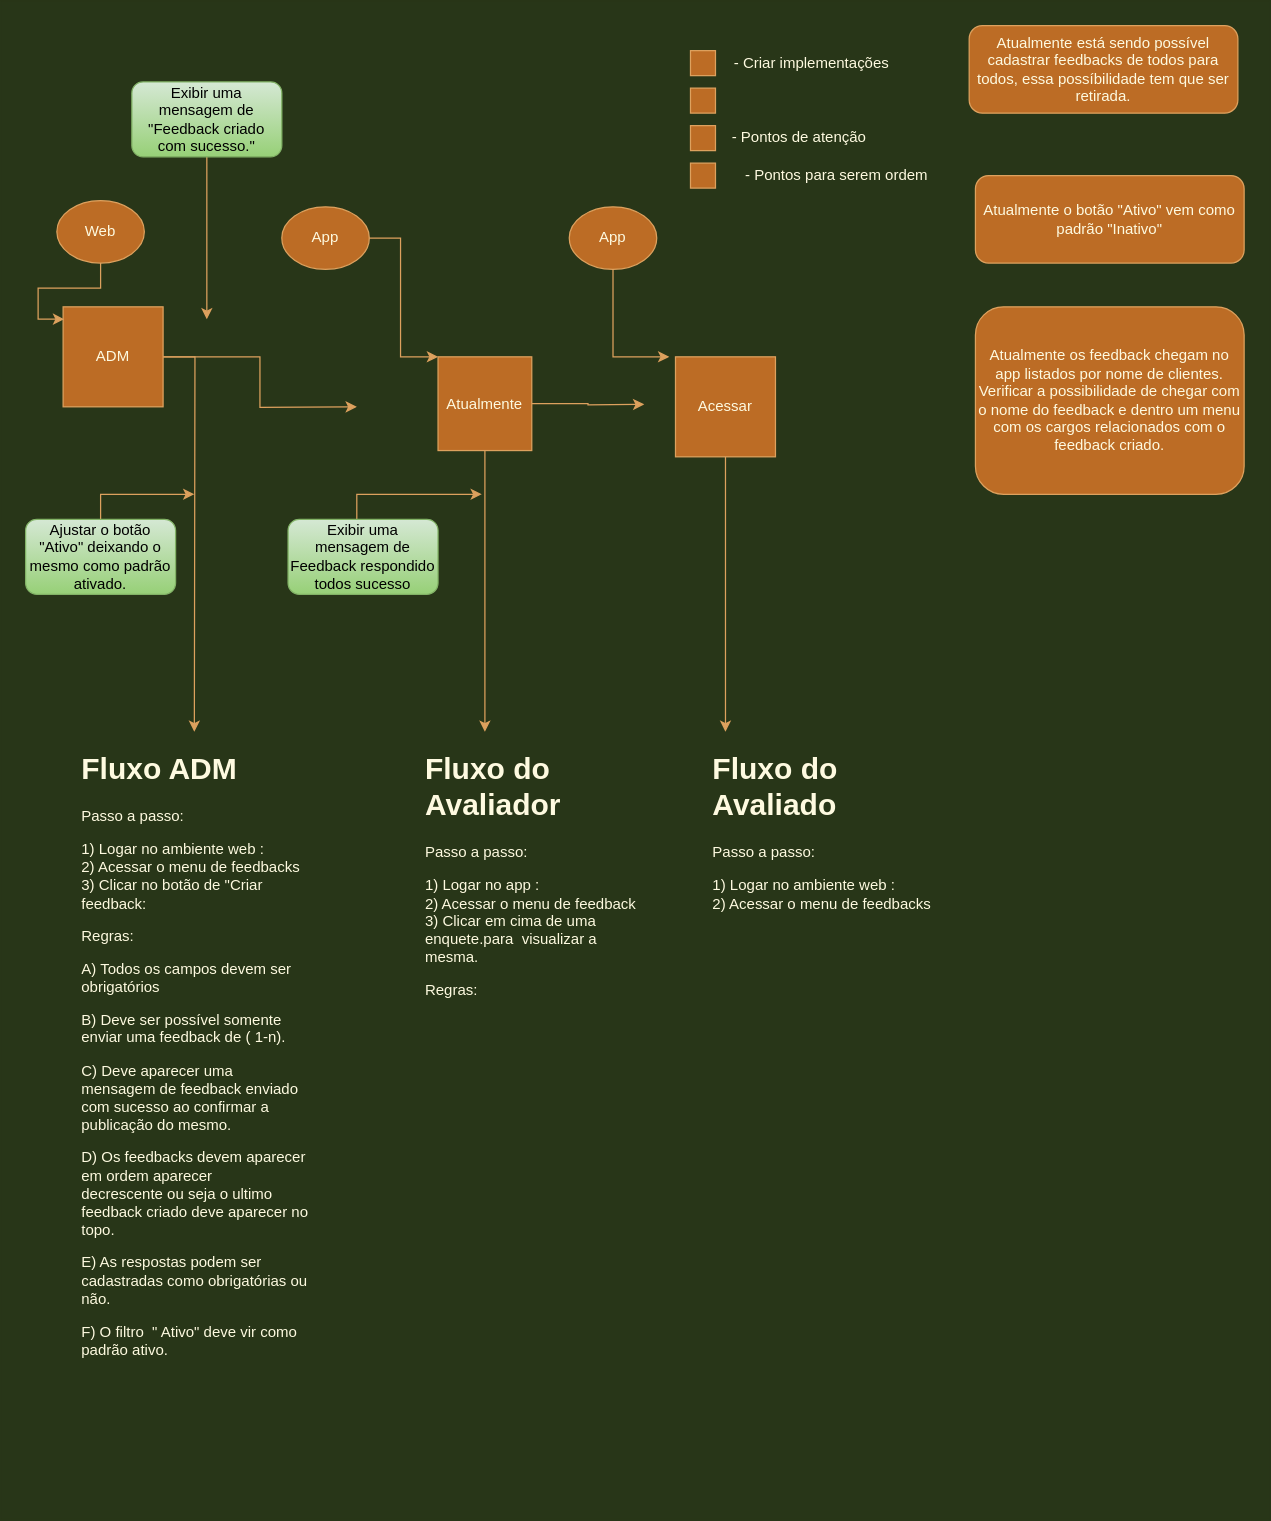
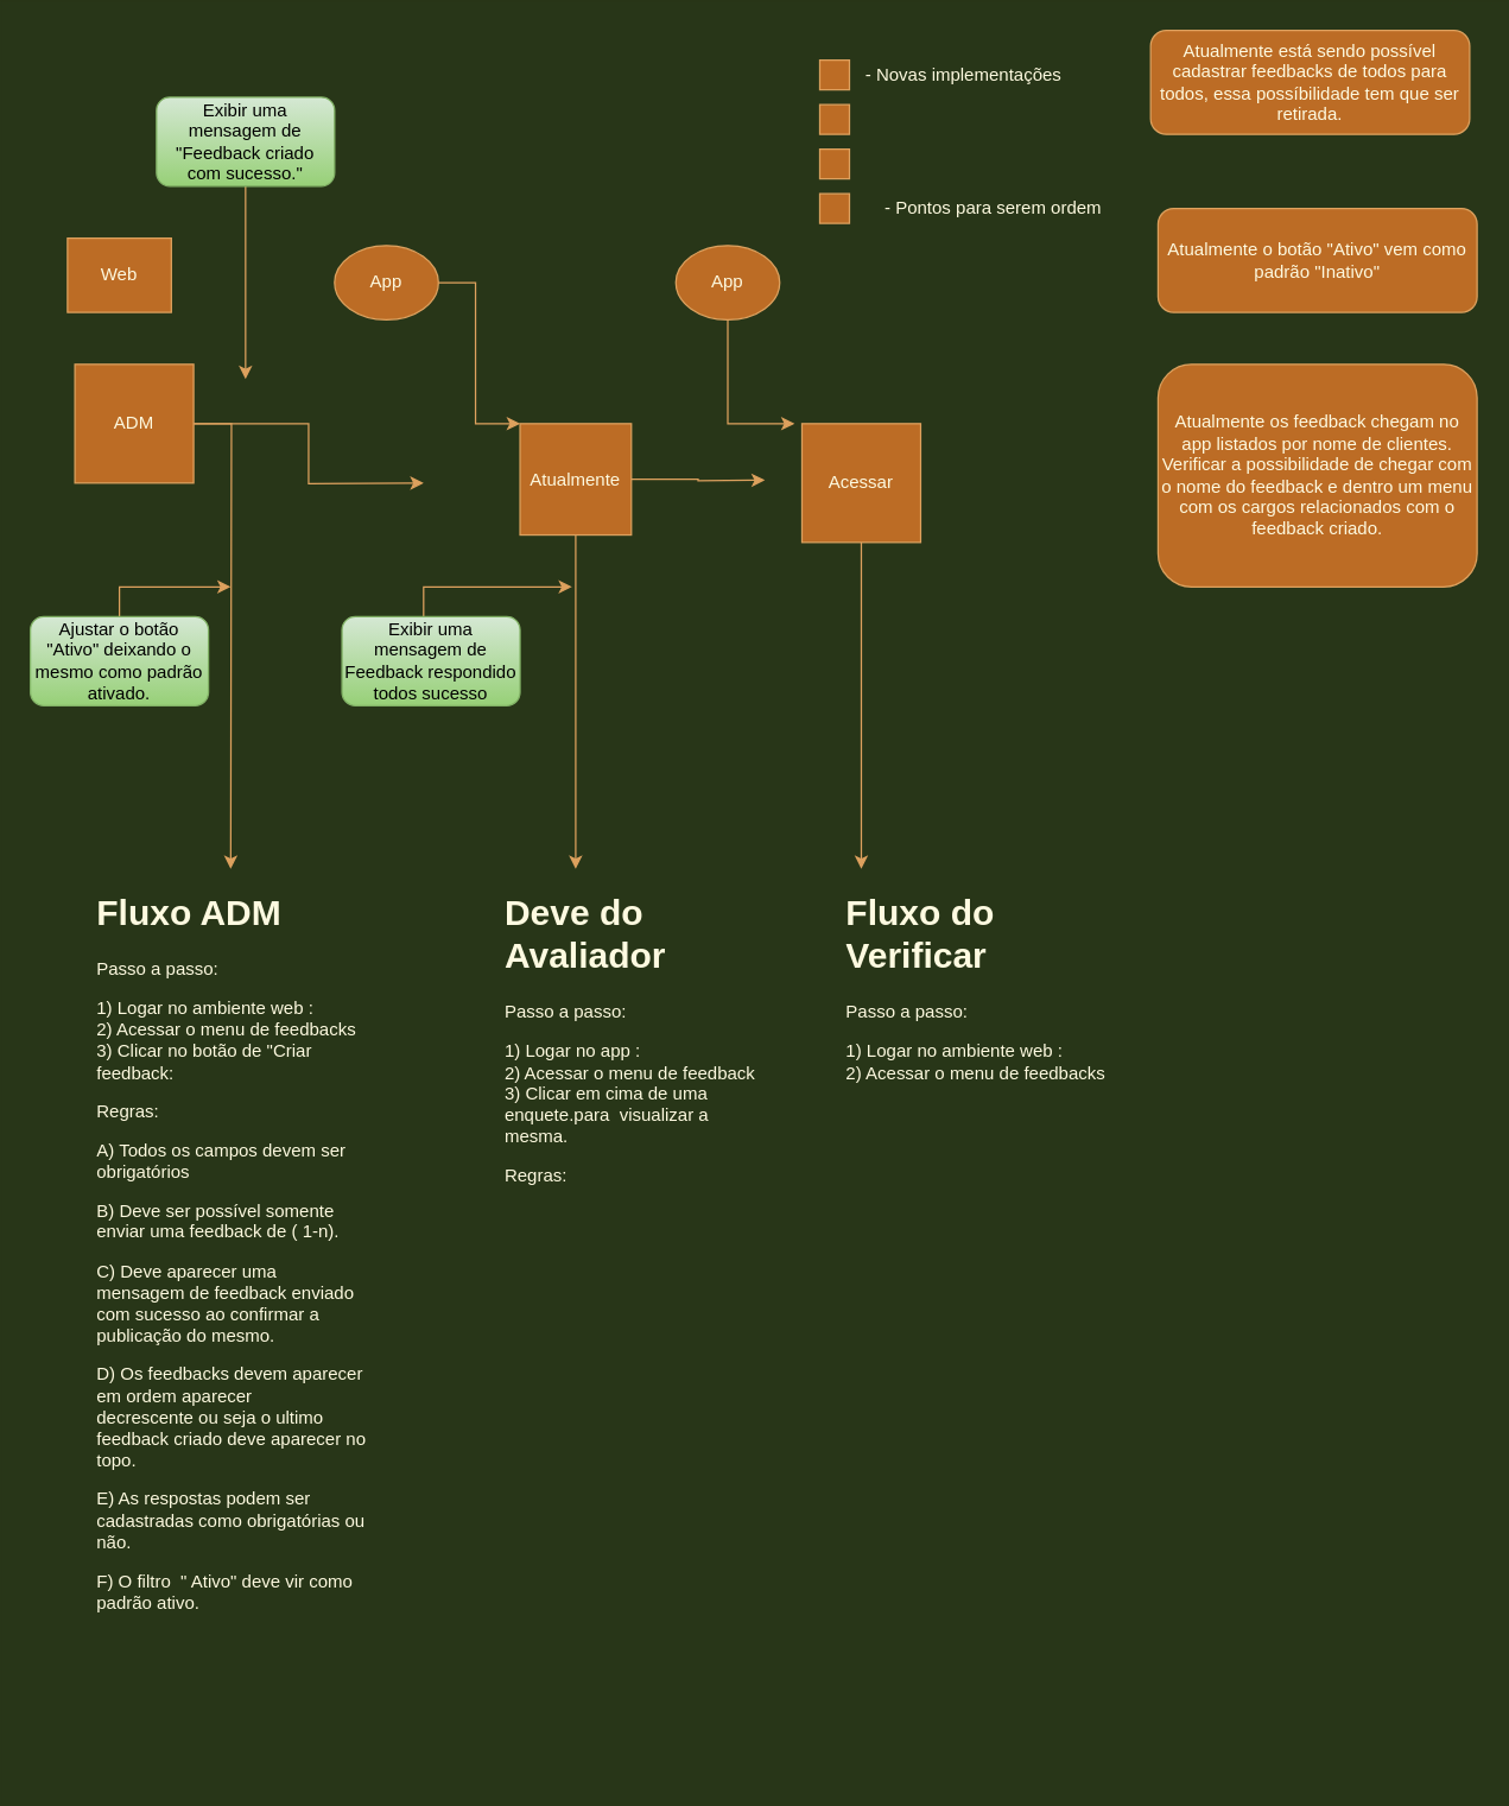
- <mxCell id="22" value="&amp;nbsp;- Criar implementações" style="text;html=1;align=center;verticalAlign=middle;resizable=0;points=[];autosize=1;fontColor=#FEFAE0;" parent="1" vertex="1"><mxGeometry x="567" width="160" height="30" as="geometry" y="35" /></mxCell>
+ <mxCell id="22" value="&amp;nbsp;- Novas implementações" style="text;html=1;align=center;verticalAlign=middle;resizable=0;points=[];autosize=1;fontColor=#FEFAE0;" parent="1" vertex="1"><mxGeometry x="567" width="160" height="30" as="geometry" y="35" /></mxCell>
- <mxCell id="25" value="&amp;nbsp;- Pontos de atenção" style="text;html=1;align=center;verticalAlign=middle;resizable=0;points=[];autosize=1;fontColor=#FEFAE0;" parent="1" vertex="1"><mxGeometry x="572" y="95" width="130" height="30" as="geometry" /></mxCell>
- <mxCell id="13" value="Web" style="ellipse;whiteSpace=wrap;html=1;fillColor=#BC6C25;strokeColor=#DDA15E;fontColor=#FEFAE0;" parent="1" vertex="1"><mxGeometry x="45" y="160" width="70" height="50" as="geometry" /></mxCell>
+ <mxCell id="13" value="Web" style="whiteSpace=wrap;html=1;fillColor=#BC6C25;strokeColor=#DDA15E;fontColor=#FEFAE0;rounded=0;" parent="1" vertex="1"><mxGeometry x="45" y="160" width="70" height="50" as="geometry" /></mxCell>
- <mxCell id="12" style="edgeStyle=orthogonalEdgeStyle;rounded=0;orthogonalLoop=1;jettySize=auto;html=1;entryX=0.01;entryY=0.123;entryDx=0;entryDy=0;entryPerimeter=0;labelBackgroundColor=#283618;strokeColor=#DDA15E;fontColor=#FEFAE0;" parent="1" source="13" target="4" edge="1"><mxGeometry relative="1" as="geometry" /></mxCell>
- <mxCell id="20" value="&lt;h1&gt;Fluxo do Avaliado&lt;/h1&gt;&lt;p&gt;Passo a passo:&lt;/p&gt;&lt;p&gt;1) Logar no ambiente web :&lt;br&gt;2) Acessar o menu de feedbacks&lt;br&gt;&lt;br&gt;&lt;/p&gt;" style="text;html=1;strokeColor=none;fillColor=none;spacing=5;spacingTop=-20;whiteSpace=wrap;overflow=hidden;rounded=0;fontColor=#FEFAE0;" parent="1" vertex="1"><mxGeometry x="565" y="595" width="190" height="600" as="geometry" /></mxCell>
+ <mxCell id="20" value="&lt;h1&gt;Fluxo do Verificar&lt;/h1&gt;&lt;p&gt;Passo a passo:&lt;/p&gt;&lt;p&gt;1) Logar no ambiente web :&lt;br&gt;2) Acessar o menu de feedbacks&lt;br&gt;&lt;br&gt;&lt;/p&gt;" style="text;html=1;strokeColor=none;fillColor=none;spacing=5;spacingTop=-20;whiteSpace=wrap;overflow=hidden;rounded=0;fontColor=#FEFAE0;" parent="1" vertex="1"><mxGeometry x="565" y="595" width="190" height="600" as="geometry" /></mxCell>
- <mxCell id="9" value="&lt;h1&gt;Fluxo do Avaliador&lt;/h1&gt;&lt;p&gt;Passo a passo:&lt;/p&gt;&lt;p&gt;1) Logar no app :&lt;br&gt;2) Acessar o menu de feedback&lt;br&gt;3) Clicar em cima de uma enquete.para&amp;nbsp; visualizar a mesma.&lt;br&gt;&lt;/p&gt;&lt;p&gt;Regras:&lt;/p&gt;&lt;p&gt;&amp;nbsp;&lt;/p&gt;&lt;p&gt;&lt;br&gt;&lt;/p&gt;" style="text;html=1;strokeColor=none;fillColor=none;spacing=5;spacingTop=-20;whiteSpace=wrap;overflow=hidden;rounded=0;fontColor=#FEFAE0;" parent="1" vertex="1"><mxGeometry x="335" y="595" width="190" height="600" as="geometry" /></mxCell>
+ <mxCell id="9" value="&lt;h1&gt;Deve do Avaliador&lt;/h1&gt;&lt;p&gt;Passo a passo:&lt;/p&gt;&lt;p&gt;1) Logar no app :&lt;br&gt;2) Acessar o menu de feedback&lt;br&gt;3) Clicar em cima de uma enquete.para&amp;nbsp; visualizar a mesma.&lt;br&gt;&lt;/p&gt;&lt;p&gt;Regras:&lt;/p&gt;&lt;p&gt;&amp;nbsp;&lt;/p&gt;&lt;p&gt;&lt;br&gt;&lt;/p&gt;" style="text;html=1;strokeColor=none;fillColor=none;spacing=5;spacingTop=-20;whiteSpace=wrap;overflow=hidden;rounded=0;fontColor=#FEFAE0;" parent="1" vertex="1"><mxGeometry x="335" y="595" width="190" height="600" as="geometry" /></mxCell>
